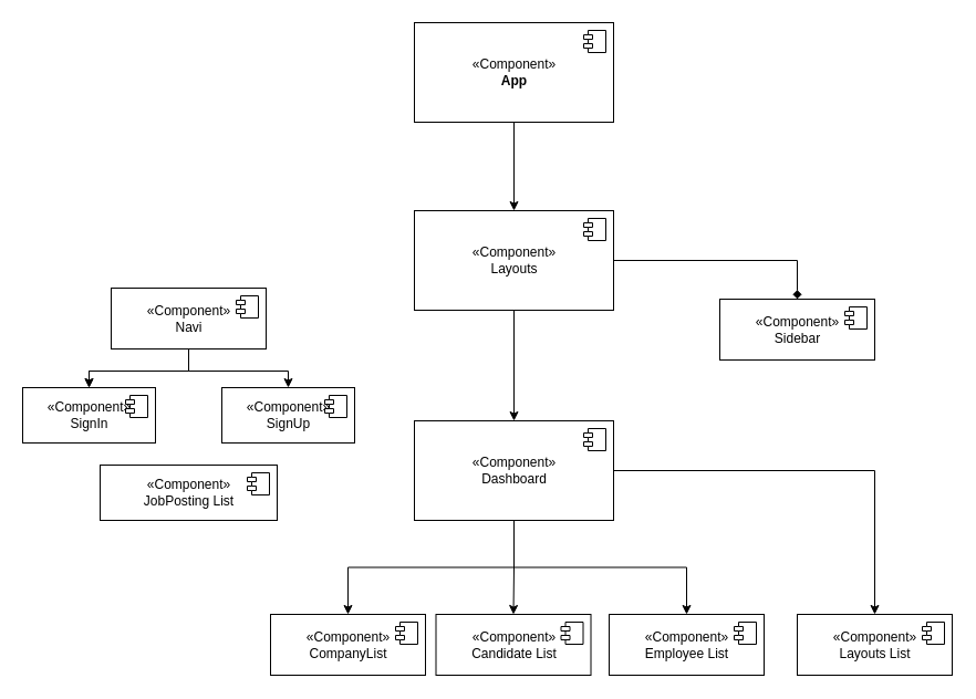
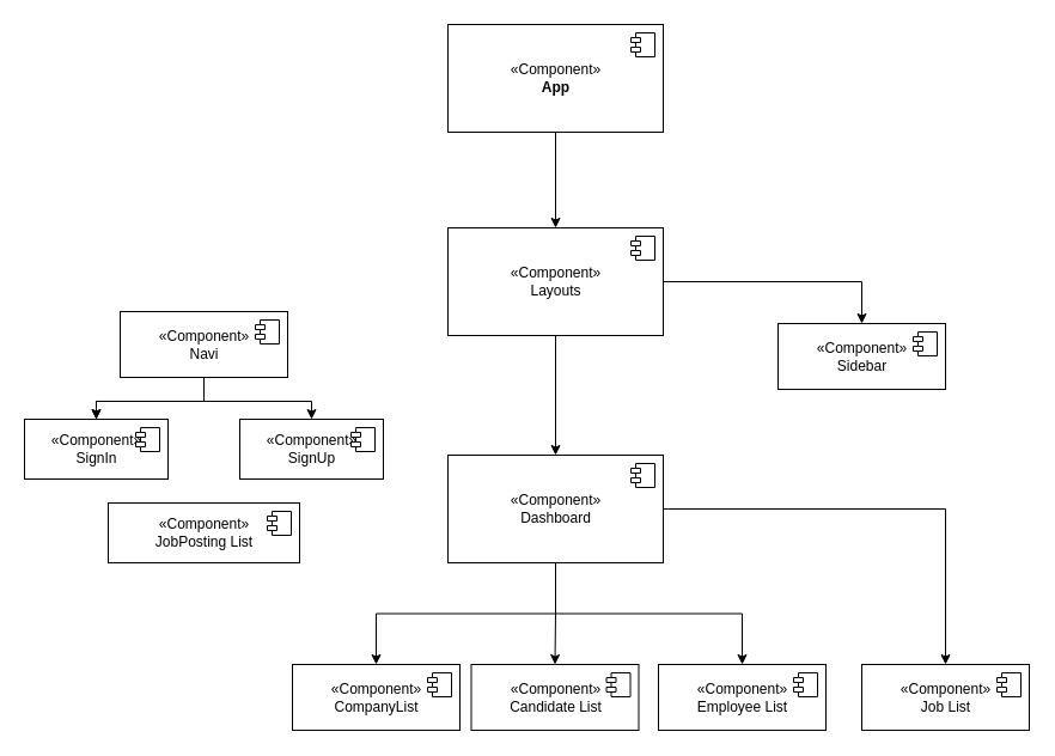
- <mxCell id="6" value="" style="edgeStyle=orthogonalEdgeStyle;rounded=0;orthogonalLoop=1;jettySize=auto;html=1;entryX=0.5;entryY=0;entryDx=0;entryDy=0;endArrow=diamond;" edge="1" parent="1" source="7" target="20"><mxGeometry relative="1" as="geometry" /></mxCell>
+ <mxCell id="6" value="" style="edgeStyle=orthogonalEdgeStyle;rounded=0;orthogonalLoop=1;jettySize=auto;html=1;entryX=0.5;entryY=0;entryDx=0;entryDy=0;" edge="1" parent="1" source="7" target="20"><mxGeometry relative="1" as="geometry" /></mxCell>
- <mxCell id="34" value="«Component»&lt;br&gt;Layouts List" style="html=1;dropTarget=0;" vertex="1" parent="1"><mxGeometry x="720" y="555" width="140" height="55" as="geometry" /></mxCell>
+ <mxCell id="34" value="«Component»&lt;br&gt;Job List" style="html=1;dropTarget=0;" vertex="1" parent="1"><mxGeometry x="720" y="555" width="140" height="55" as="geometry" /></mxCell>
